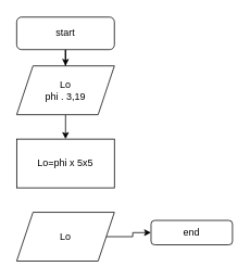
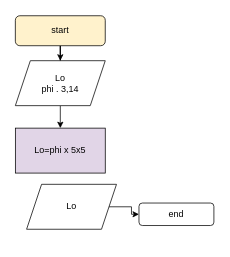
- <mxCell id="3" value="start" style="rounded=1;whiteSpace=wrap;html=1;strokeColor=#000000;" vertex="1" parent="1"><mxGeometry x="20" y="20" width="120" height="40" as="geometry" /></mxCell>
+ <mxCell id="3" value="start" style="rounded=1;whiteSpace=wrap;html=1;strokeColor=#000000;fillColor=#fff2cc;" vertex="1" parent="1"><mxGeometry x="20" y="20" width="120" height="40" as="geometry" /></mxCell>
- <mxCell id="9" value="&lt;div&gt;Lo&lt;/div&gt;&lt;div&gt;phi . 3,19&lt;br&gt;&lt;/div&gt;" style="shape=parallelogram;perimeter=parallelogramPerimeter;whiteSpace=wrap;html=1;fixedSize=1;" vertex="1" parent="1"><mxGeometry x="20" y="80" width="120" height="60" as="geometry" /></mxCell>
+ <mxCell id="9" value="&lt;div&gt;Lo&lt;/div&gt;&lt;div&gt;phi . 3,14&lt;br&gt;&lt;/div&gt;" style="shape=parallelogram;perimeter=parallelogramPerimeter;whiteSpace=wrap;html=1;fixedSize=1;" vertex="1" parent="1"><mxGeometry x="20" y="80" width="120" height="60" as="geometry" /></mxCell>
- <mxCell id="5" value="Lo=phi x 5x5" style="rounded=0;whiteSpace=wrap;html=1;" vertex="1" parent="1"><mxGeometry x="20" y="170" width="120" height="60" as="geometry" /></mxCell>
+ <mxCell id="5" value="Lo=phi x 5x5" style="rounded=0;whiteSpace=wrap;html=1;fillColor=#e1d5e7;" vertex="1" parent="1"><mxGeometry x="20" y="170" width="120" height="60" as="geometry" /></mxCell>
- <mxCell id="7" value="Lo" style="shape=parallelogram;perimeter=parallelogramPerimeter;whiteSpace=wrap;html=1;fixedSize=1;" vertex="1" parent="1"><mxGeometry x="20" y="260" width="120" height="60" as="geometry" /></mxCell>
+ <mxCell id="7" value="Lo" style="shape=parallelogram;perimeter=parallelogramPerimeter;whiteSpace=wrap;html=1;fixedSize=1;" vertex="1" parent="1"><mxGeometry x="35" y="245" width="120" height="60" as="geometry" /></mxCell>
